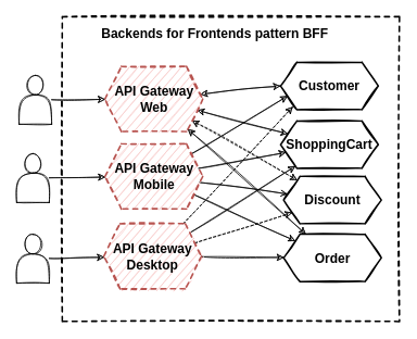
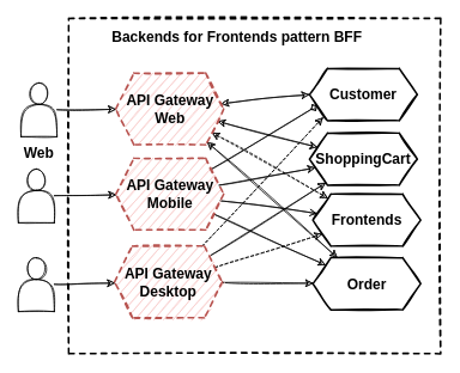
- <mxCell id="21" style="rounded=0;orthogonalLoop=1;jettySize=auto;html=1;entryX=0;entryY=0.75;entryDx=0;entryDy=0;sketch=1;" edge="1" parent="1" source="25" target="12"><mxGeometry relative="1" as="geometry" /></mxCell>
+ <mxCell id="21" style="rounded=0;orthogonalLoop=1;jettySize=auto;html=1;entryX=0;entryY=0.75;entryDx=0;entryDy=0;sketch=1;endArrow=diamond;" edge="1" parent="1" source="25" target="12"><mxGeometry relative="1" as="geometry" /></mxCell>
+ <mxCell id="5" value="Web" style="text;html=1;strokeColor=none;fillColor=none;align=center;verticalAlign=middle;whiteSpace=wrap;rounded=0;sketch=1;fontStyle=1;fontSize=16;" parent="1" vertex="1"><mxGeometry x="23" y="160" width="40" height="20" as="geometry" /></mxCell>
- <mxCell id="13" value="Discount" style="shape=hexagon;perimeter=hexagonPerimeter2;whiteSpace=wrap;html=1;fixedSize=1;sketch=1;fontSize=16;strokeWidth=2;fontStyle=1" parent="1" vertex="1"><mxGeometry x="347.75" y="216" width="120" height="58" as="geometry" /></mxCell>
+ <mxCell id="13" value="Frontends" style="shape=hexagon;perimeter=hexagonPerimeter2;whiteSpace=wrap;html=1;fixedSize=1;sketch=1;fontSize=16;strokeWidth=2;fontStyle=1" parent="1" vertex="1"><mxGeometry x="347.75" y="216" width="120" height="58" as="geometry" /></mxCell>
